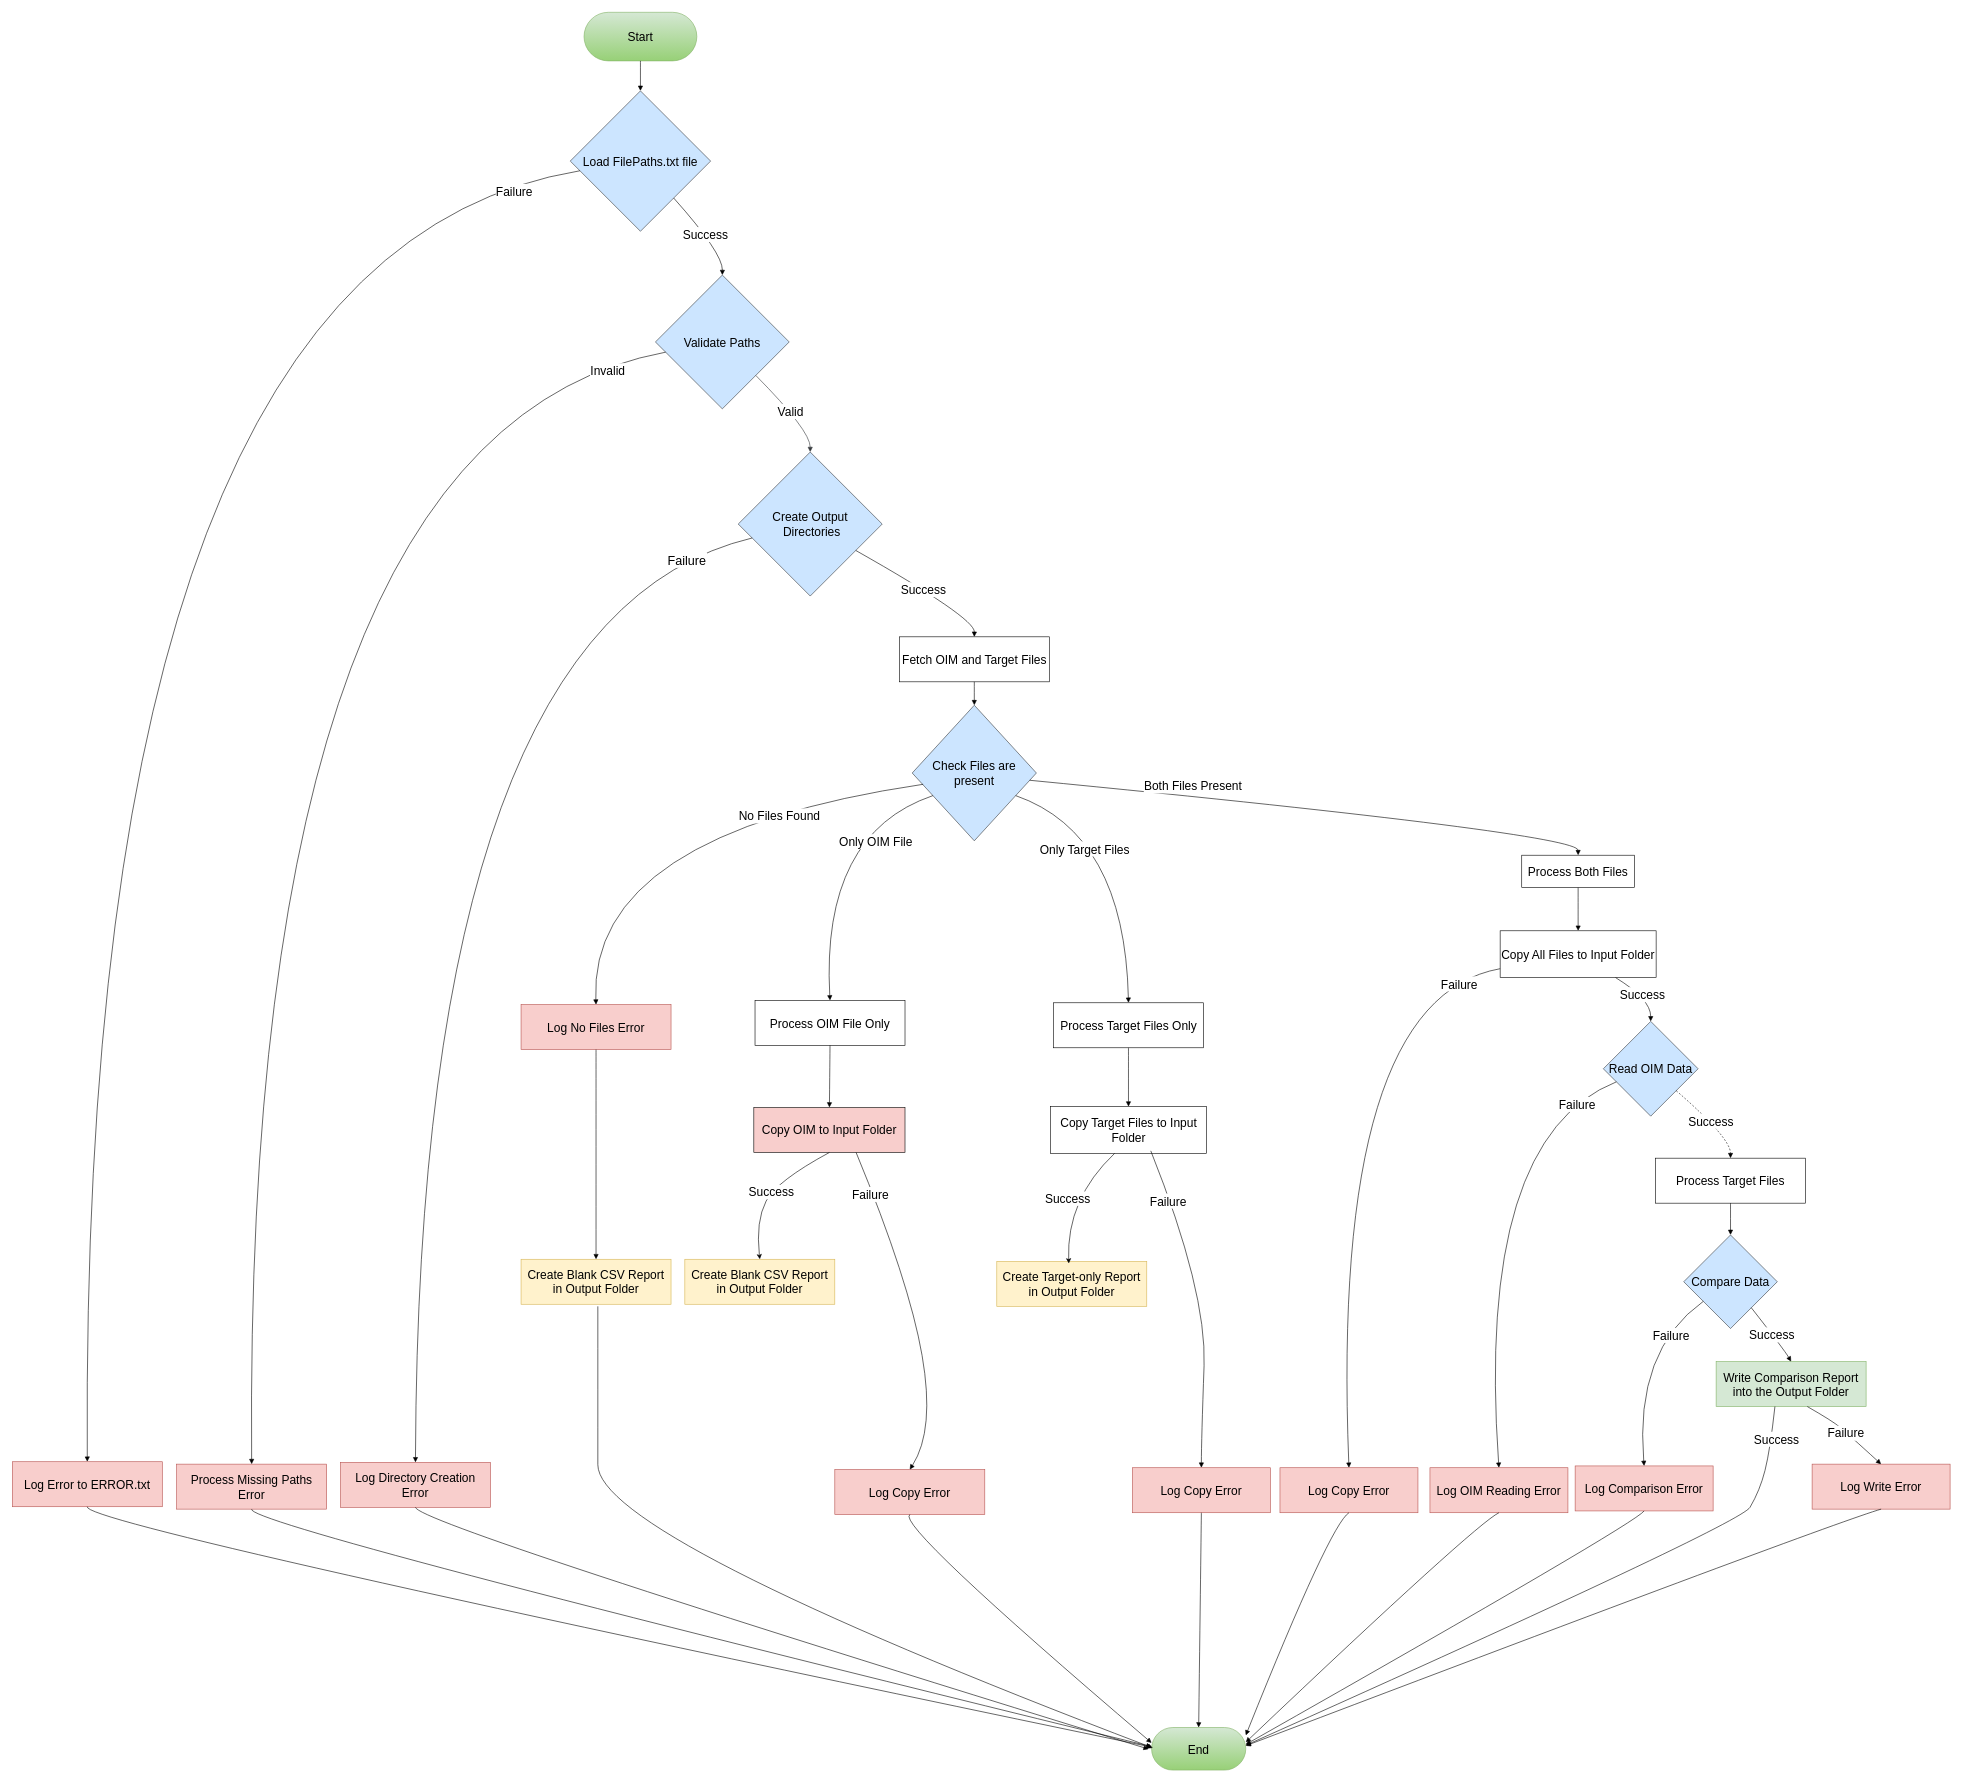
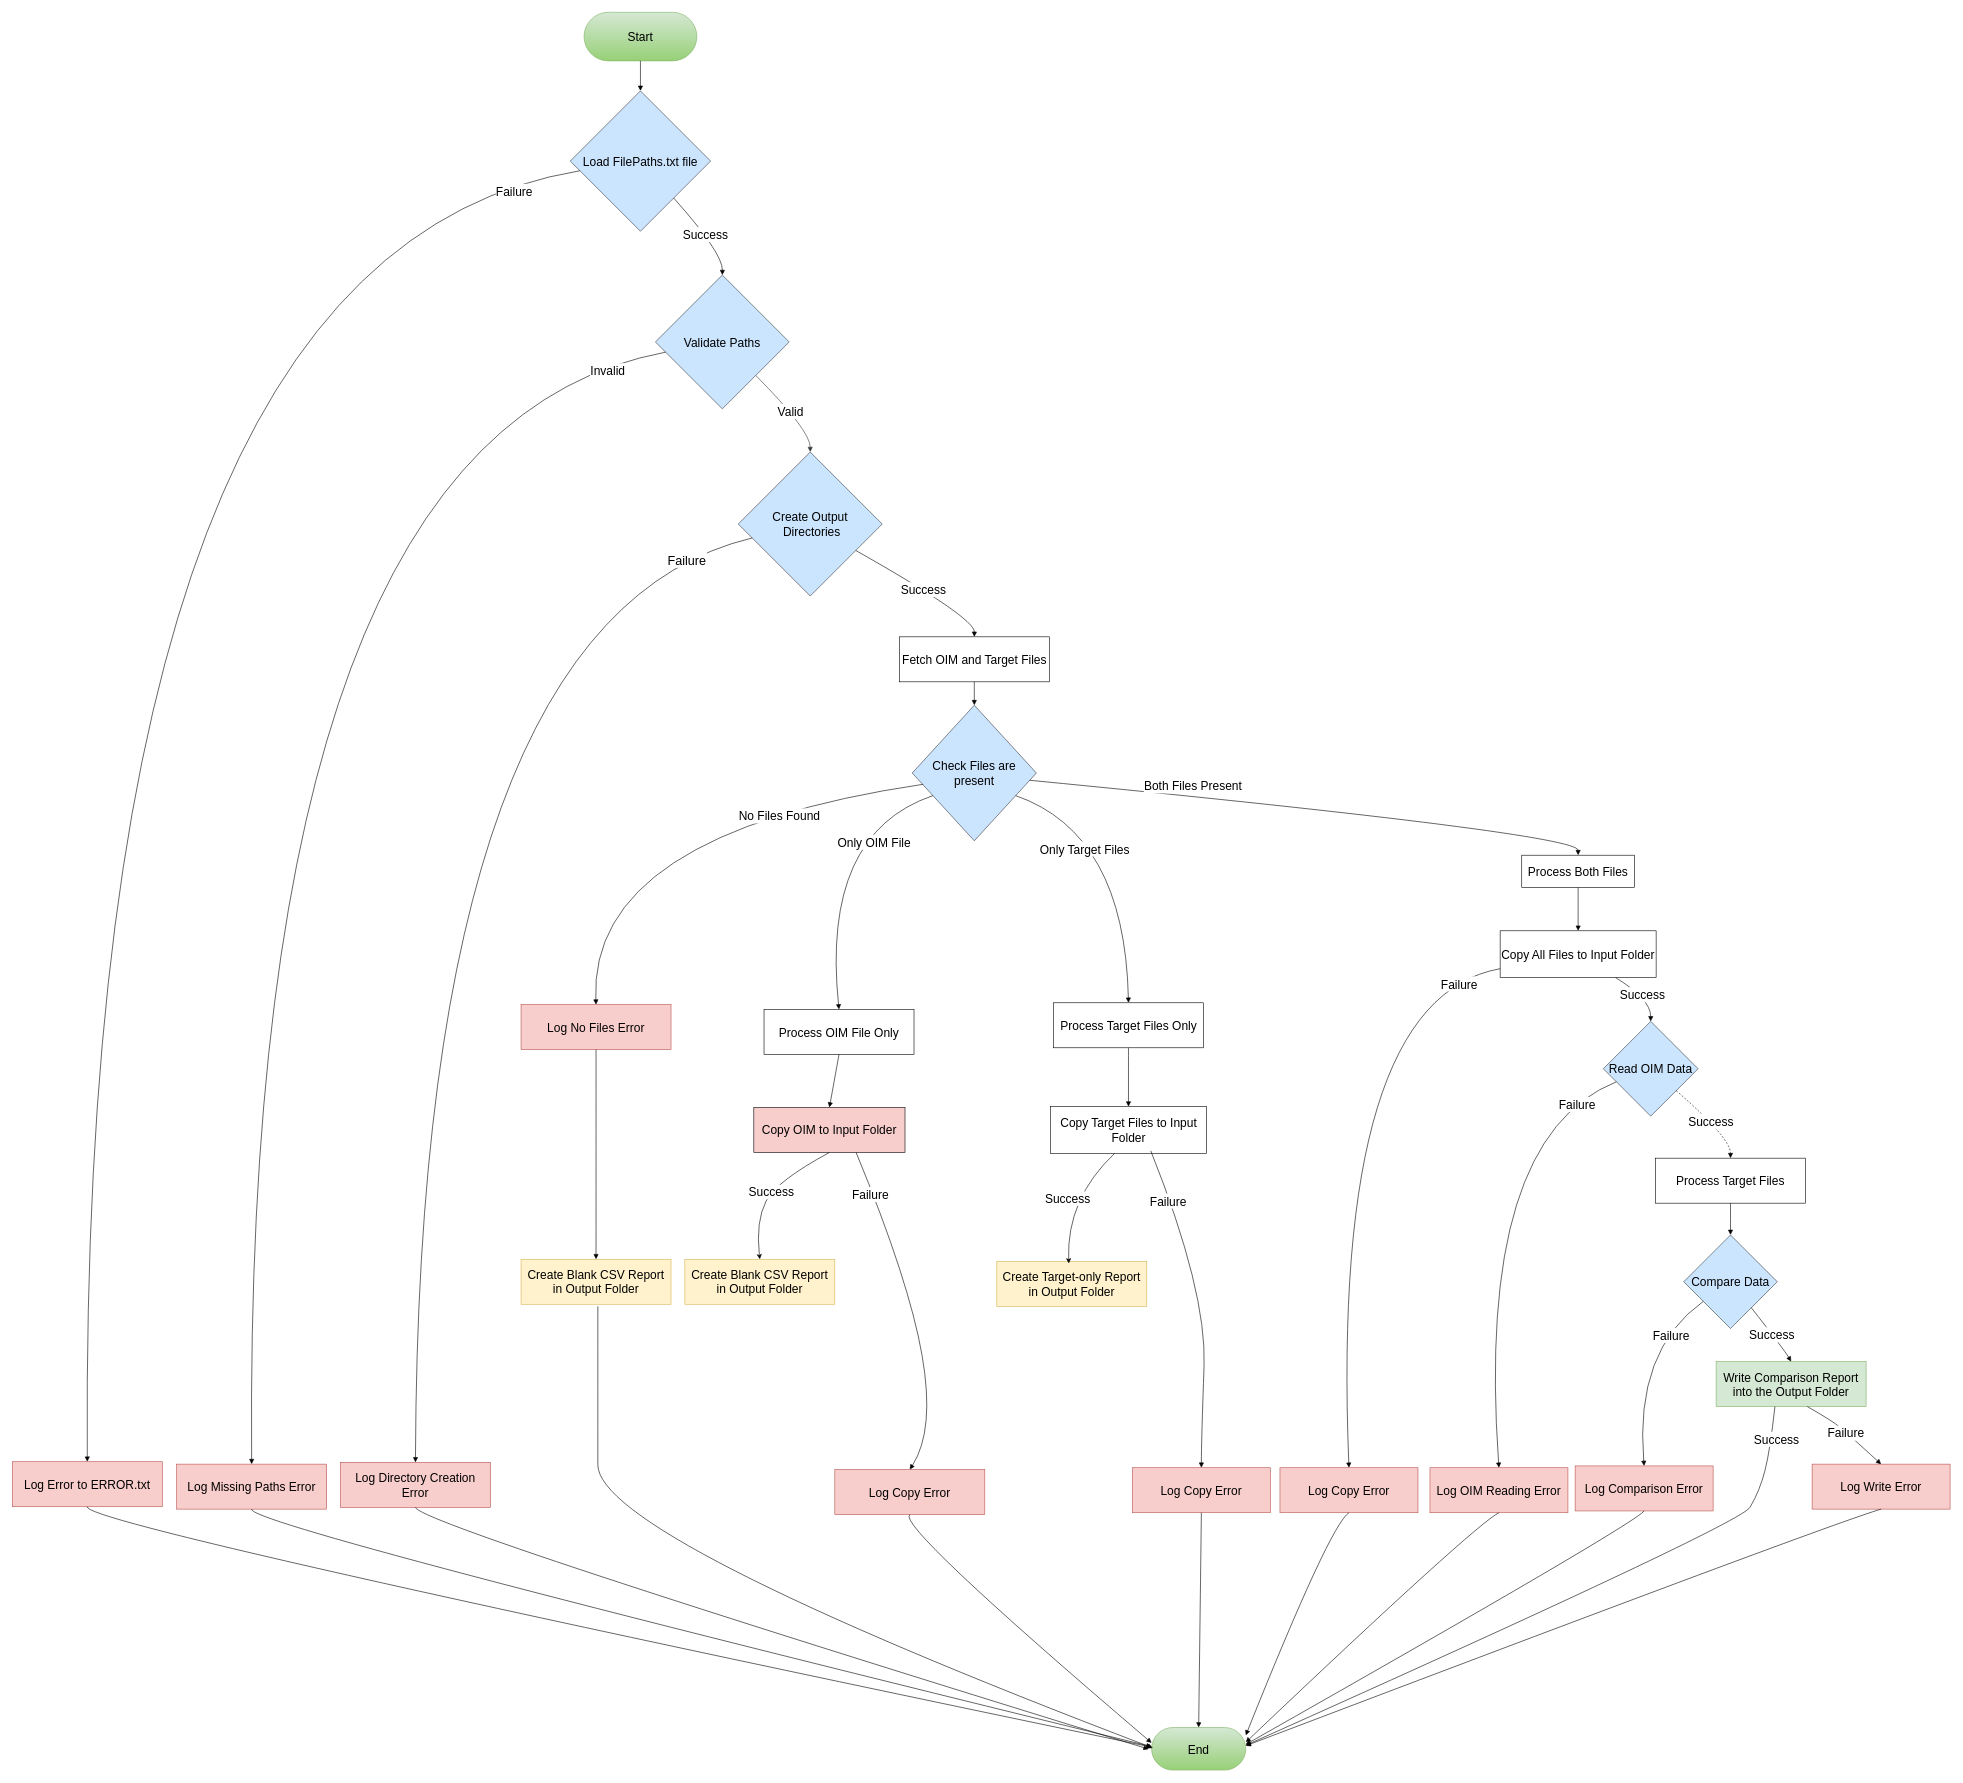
- <mxCell id="14" value="Process OIM File Only" style="whiteSpace=wrap;strokeWidth=1;fontSize=20;" vertex="1" parent="1"><mxGeometry x="1258" y="1667" width="250" height="75" as="geometry" /></mxCell>
+ <mxCell id="14" value="Process OIM File Only" style="whiteSpace=wrap;strokeWidth=1;fontSize=20;" vertex="1" parent="1"><mxGeometry x="1273" y="1682" width="250" height="75" as="geometry" /></mxCell>
- <mxCell id="8" value="Process Missing Paths Error" style="whiteSpace=wrap;strokeWidth=1;fontSize=20;fillColor=#f8cecc;strokeColor=#b85450;" vertex="1" parent="1"><mxGeometry x="294" y="2440" width="250" height="75" as="geometry" /></mxCell>
+ <mxCell id="8" value="Log Missing Paths Error" style="whiteSpace=wrap;strokeWidth=1;fontSize=20;fillColor=#f8cecc;strokeColor=#b85450;" vertex="1" parent="1"><mxGeometry x="294" y="2440" width="250" height="75" as="geometry" /></mxCell>
